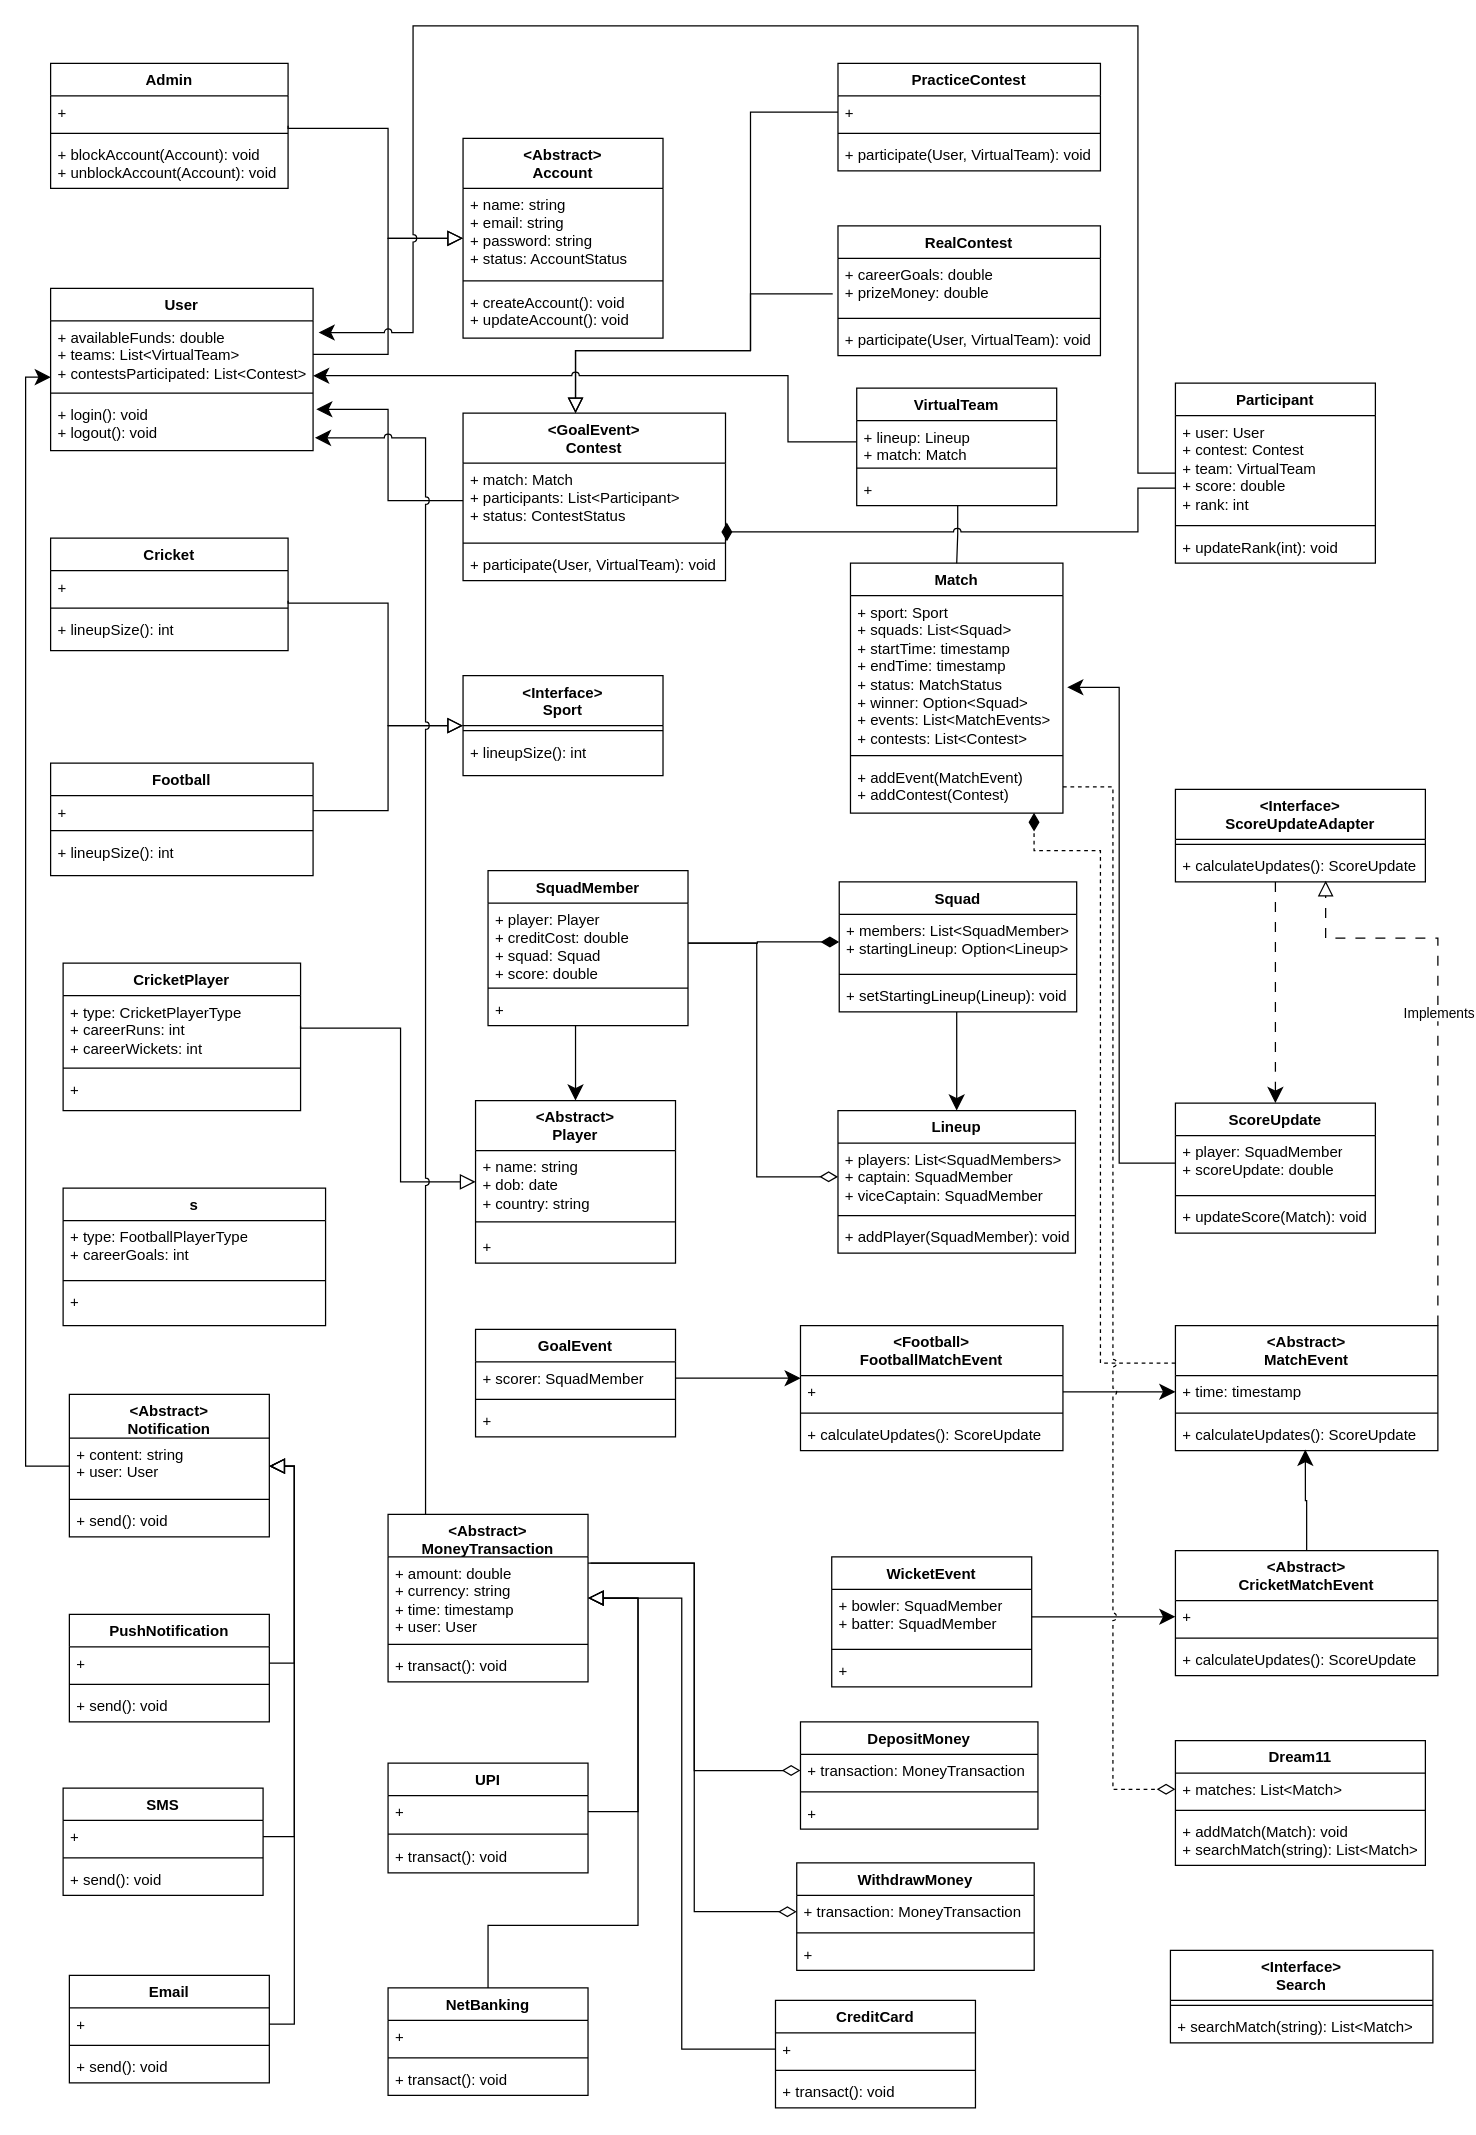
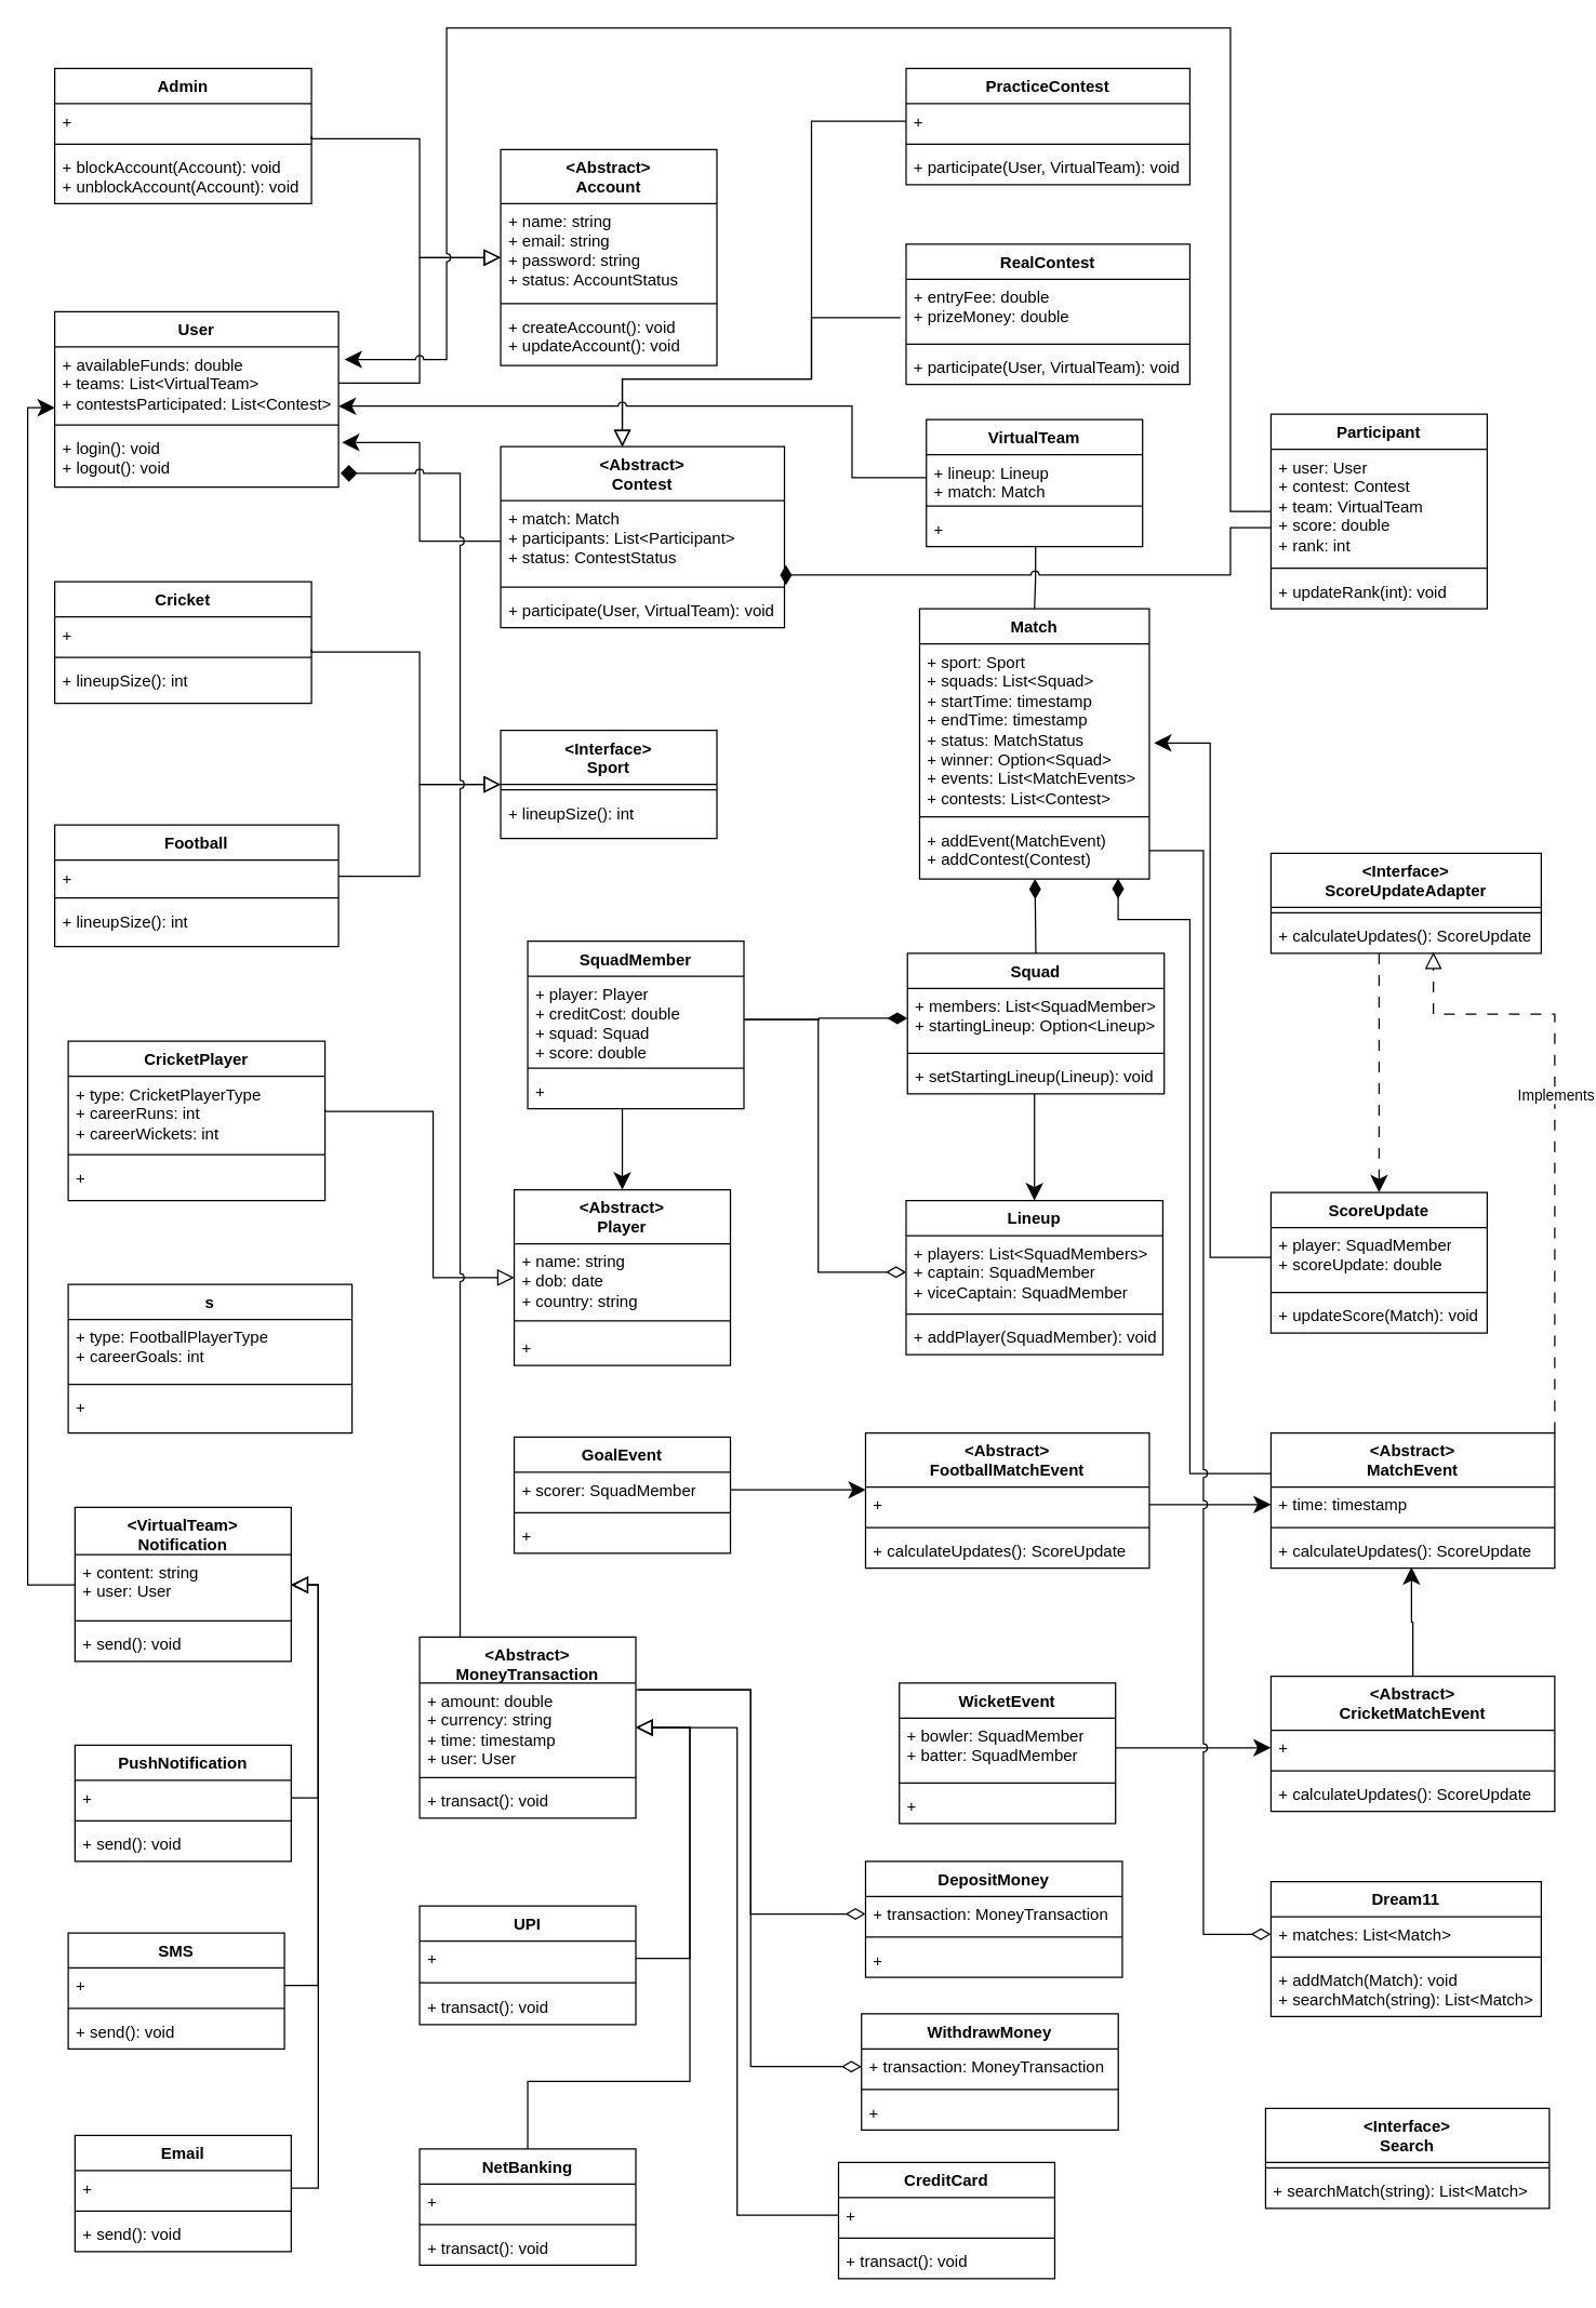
- <mxCell id="71" value="+ careerGoals: double&lt;div&gt;+ prizeMoney: double&lt;/div&gt;" style="text;strokeColor=none;fillColor=none;align=left;verticalAlign=top;spacingLeft=4;spacingRight=4;overflow=hidden;rotatable=0;points=[[0,0.5],[1,0.5]];portConstraint=eastwest;whiteSpace=wrap;html=1;" parent="70" vertex="1"><mxGeometry y="26" width="210" height="44" as="geometry" /></mxCell>
+ <mxCell id="71" value="+ entryFee: double&lt;div&gt;+ prizeMoney: double&lt;/div&gt;" style="text;strokeColor=none;fillColor=none;align=left;verticalAlign=top;spacingLeft=4;spacingRight=4;overflow=hidden;rotatable=0;points=[[0,0.5],[1,0.5]];portConstraint=eastwest;whiteSpace=wrap;html=1;" parent="70" vertex="1"><mxGeometry y="26" width="210" height="44" as="geometry" /></mxCell>
- <mxCell id="165" style="edgeStyle=orthogonalEdgeStyle;rounded=0;orthogonalLoop=1;jettySize=auto;html=1;entryX=1.007;entryY=0.755;entryDx=0;entryDy=0;entryPerimeter=0;endSize=10;jumpStyle=arc;" parent="1" source="146" target="9" edge="1"><mxGeometry relative="1" as="geometry"><Array as="points"><mxPoint x="340" y="350" /></Array></mxGeometry></mxCell>
+ <mxCell id="165" style="edgeStyle=orthogonalEdgeStyle;rounded=0;orthogonalLoop=1;jettySize=auto;html=1;entryX=1.007;entryY=0.755;entryDx=0;entryDy=0;entryPerimeter=0;endSize=10;jumpStyle=arc;endArrow=diamond;" parent="1" source="146" target="9" edge="1"><mxGeometry relative="1" as="geometry"><Array as="points"><mxPoint x="340" y="350" /></Array></mxGeometry></mxCell>
- <mxCell id="61" value="&amp;lt;GoalEvent&amp;gt;&lt;div&gt;Contest&lt;/div&gt;" style="swimlane;fontStyle=1;align=center;verticalAlign=top;childLayout=stackLayout;horizontal=1;startSize=40;horizontalStack=0;resizeParent=1;resizeParentMax=0;resizeLast=0;collapsible=1;marginBottom=0;whiteSpace=wrap;html=1;" parent="1" vertex="1"><mxGeometry x="370" y="330" width="210" height="134" as="geometry" /></mxCell>
+ <mxCell id="61" value="&amp;lt;Abstract&amp;gt;&lt;div&gt;Contest&lt;/div&gt;" style="swimlane;fontStyle=1;align=center;verticalAlign=top;childLayout=stackLayout;horizontal=1;startSize=40;horizontalStack=0;resizeParent=1;resizeParentMax=0;resizeLast=0;collapsible=1;marginBottom=0;whiteSpace=wrap;html=1;" parent="1" vertex="1"><mxGeometry x="370" y="330" width="210" height="134" as="geometry" /></mxCell>
+ <mxCell id="83" style="edgeStyle=orthogonalEdgeStyle;rounded=0;orthogonalLoop=1;jettySize=auto;html=1;exitX=0.5;exitY=0;exitDx=0;exitDy=0;entryX=0.502;entryY=1;entryDx=0;entryDy=0;entryPerimeter=0;endSize=12;endArrow=diamondThin;endFill=1;" parent="1" source="46" target="60" edge="1"><mxGeometry relative="1" as="geometry"><Array as="points"><mxPoint x="765" y="705" /></Array></mxGeometry></mxCell>
- <mxCell id="125" style="edgeStyle=orthogonalEdgeStyle;rounded=0;orthogonalLoop=1;jettySize=auto;html=1;entryX=0.864;entryY=0.993;entryDx=0;entryDy=0;entryPerimeter=0;endArrow=diamondThin;endFill=1;endSize=12;dashed=1;" parent="1" source="98" target="60" edge="1"><mxGeometry relative="1" as="geometry"><Array as="points"><mxPoint x="880" y="1090" /><mxPoint x="880" y="680" /><mxPoint x="827" y="680" /></Array></mxGeometry></mxCell>
+ <mxCell id="125" style="edgeStyle=orthogonalEdgeStyle;rounded=0;orthogonalLoop=1;jettySize=auto;html=1;entryX=0.864;entryY=0.993;entryDx=0;entryDy=0;entryPerimeter=0;endArrow=diamondThin;endFill=1;endSize=12;" parent="1" source="98" target="60" edge="1"><mxGeometry relative="1" as="geometry"><Array as="points"><mxPoint x="880" y="1090" /><mxPoint x="880" y="680" /><mxPoint x="827" y="680" /></Array></mxGeometry></mxCell>
- <mxCell id="183" style="edgeStyle=orthogonalEdgeStyle;rounded=0;orthogonalLoop=1;jettySize=auto;html=1;exitX=1;exitY=0.5;exitDx=0;exitDy=0;entryX=0;entryY=0.5;entryDx=0;entryDy=0;jumpStyle=arc;endArrow=diamondThin;endFill=0;endSize=12;dashed=1;" parent="1" source="60" target="177" edge="1"><mxGeometry relative="1" as="geometry" /></mxCell>
+ <mxCell id="183" style="edgeStyle=orthogonalEdgeStyle;rounded=0;orthogonalLoop=1;jettySize=auto;html=1;exitX=1;exitY=0.5;exitDx=0;exitDy=0;entryX=0;entryY=0.5;entryDx=0;entryDy=0;jumpStyle=arc;endArrow=diamondThin;endFill=0;endSize=12;" parent="1" source="60" target="177" edge="1"><mxGeometry relative="1" as="geometry" /></mxCell>
- <mxCell id="107" value="&amp;lt;Football&amp;gt;&lt;div&gt;FootballMatchEvent&lt;/div&gt;" style="swimlane;fontStyle=1;align=center;verticalAlign=top;childLayout=stackLayout;horizontal=1;startSize=40;horizontalStack=0;resizeParent=1;resizeParentMax=0;resizeLast=0;collapsible=1;marginBottom=0;whiteSpace=wrap;html=1;" parent="1" vertex="1"><mxGeometry x="640" y="1060" width="210" height="100" as="geometry" /></mxCell>
+ <mxCell id="107" value="&amp;lt;Abstract&amp;gt;&lt;div&gt;FootballMatchEvent&lt;/div&gt;" style="swimlane;fontStyle=1;align=center;verticalAlign=top;childLayout=stackLayout;horizontal=1;startSize=40;horizontalStack=0;resizeParent=1;resizeParentMax=0;resizeLast=0;collapsible=1;marginBottom=0;whiteSpace=wrap;html=1;" parent="1" vertex="1"><mxGeometry x="640" y="1060" width="210" height="100" as="geometry" /></mxCell>
- <mxCell id="126" value="&amp;lt;Abstract&amp;gt;&lt;div&gt;Notification&lt;/div&gt;" style="swimlane;fontStyle=1;align=center;verticalAlign=top;childLayout=stackLayout;horizontal=1;startSize=35;horizontalStack=0;resizeParent=1;resizeParentMax=0;resizeLast=0;collapsible=1;marginBottom=0;whiteSpace=wrap;html=1;" parent="1" vertex="1"><mxGeometry x="55" y="1115" width="160" height="114" as="geometry" /></mxCell>
+ <mxCell id="126" value="&amp;lt;VirtualTeam&amp;gt;&lt;div&gt;Notification&lt;/div&gt;" style="swimlane;fontStyle=1;align=center;verticalAlign=top;childLayout=stackLayout;horizontal=1;startSize=35;horizontalStack=0;resizeParent=1;resizeParentMax=0;resizeLast=0;collapsible=1;marginBottom=0;whiteSpace=wrap;html=1;" parent="1" vertex="1"><mxGeometry x="55" y="1115" width="160" height="114" as="geometry" /></mxCell>
